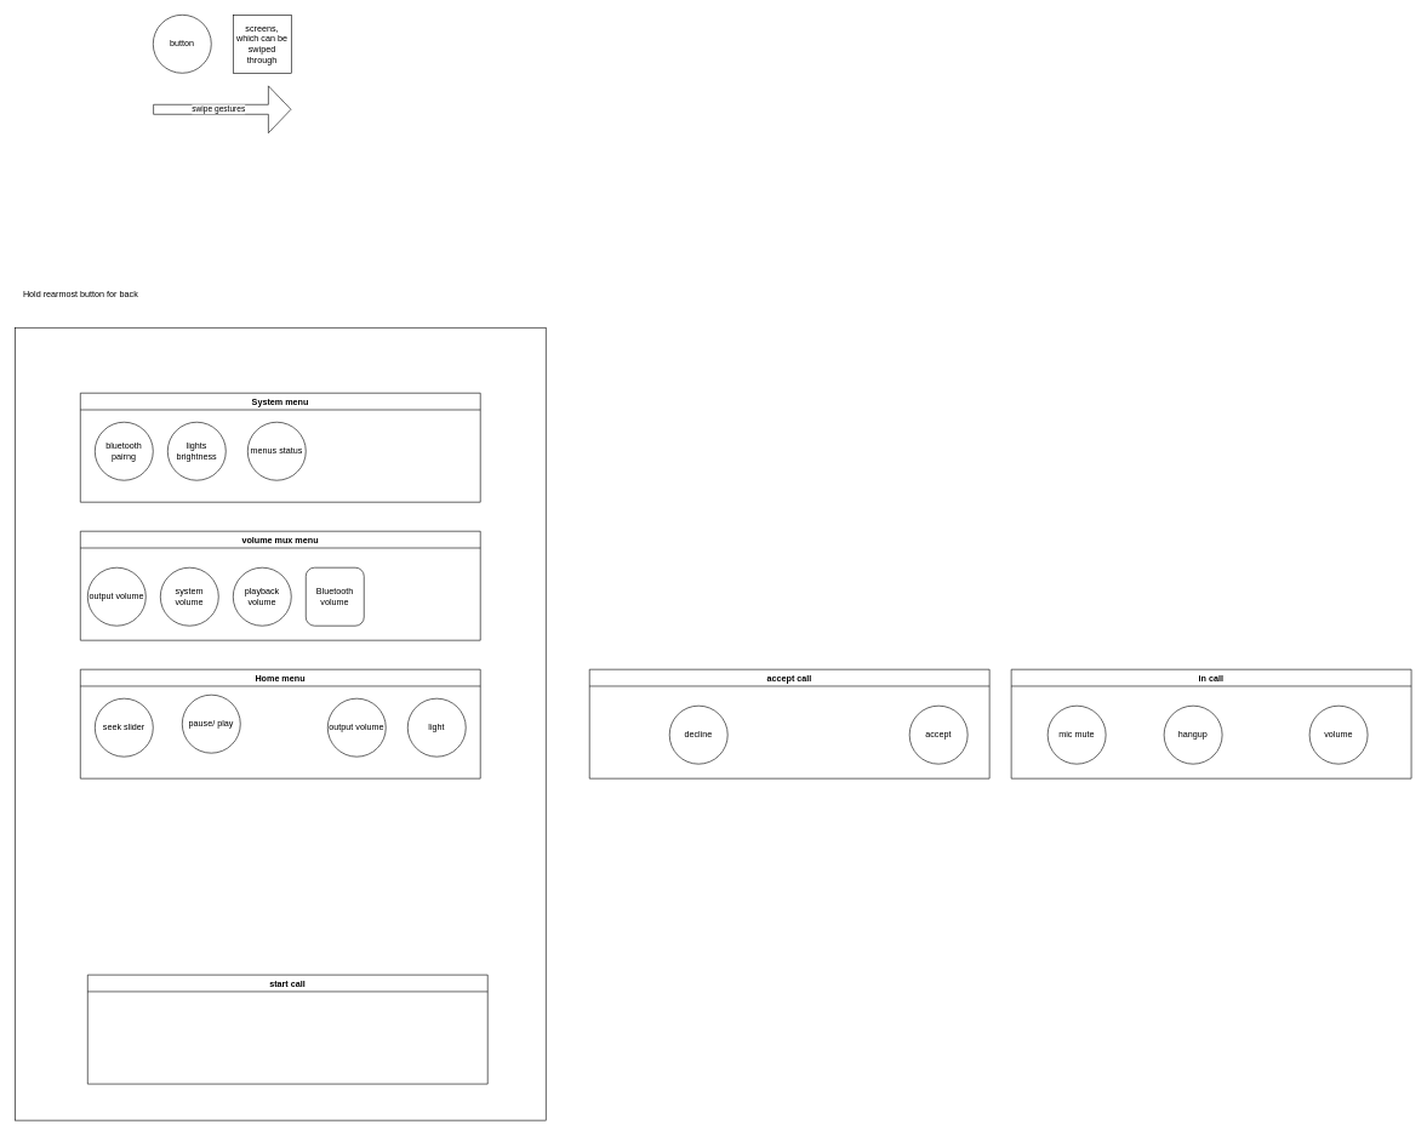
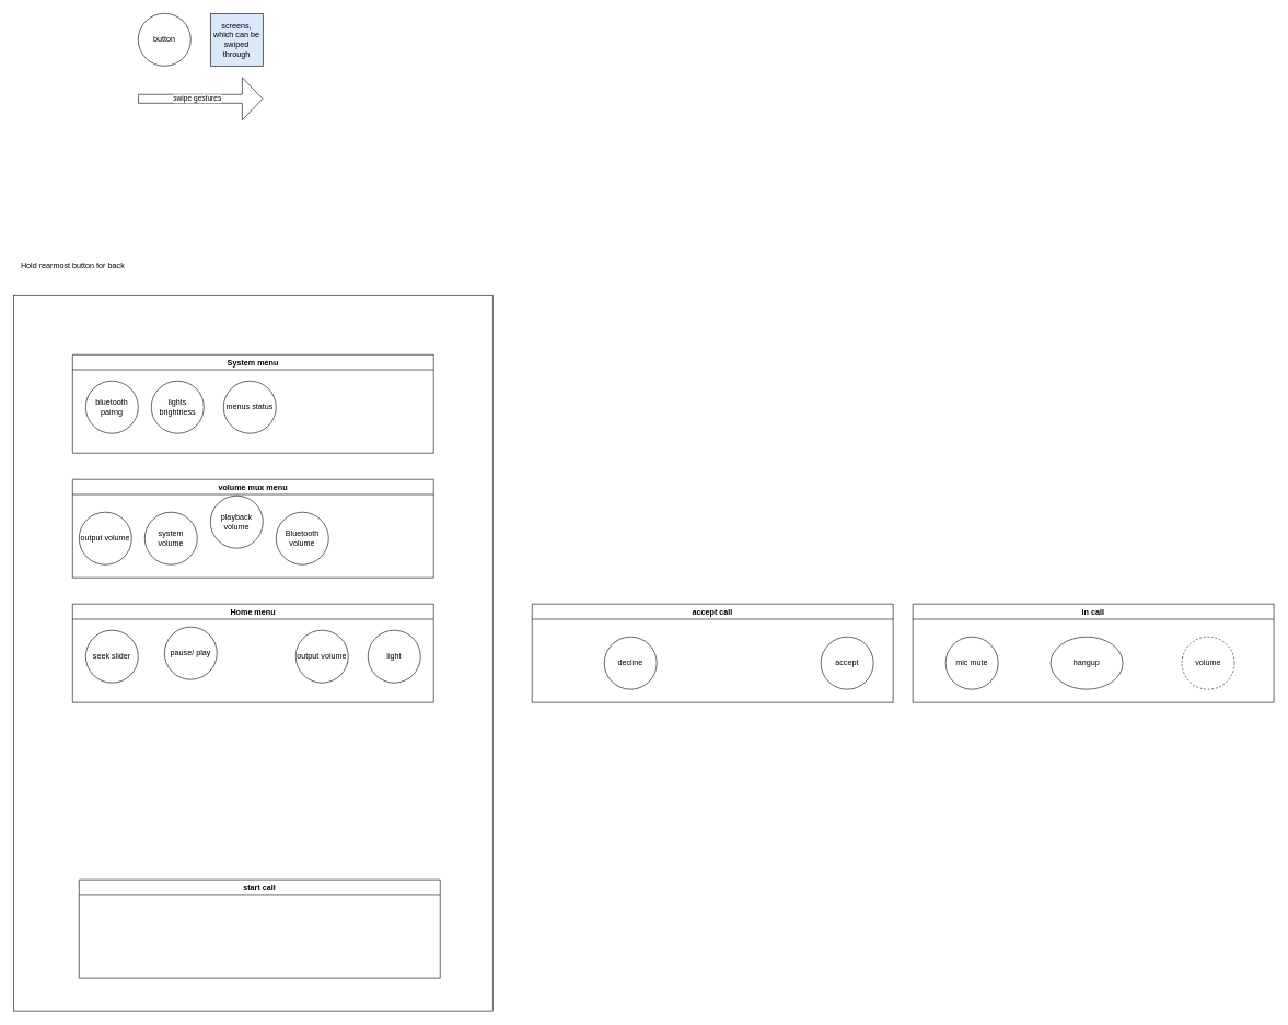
- <mxCell id="23" value="screens, which can be swiped through" style="whiteSpace=wrap;html=1;aspect=fixed;" parent="1" vertex="1"><mxGeometry x="320" y="20" width="80" height="80" as="geometry" /></mxCell>
+ <mxCell id="23" value="screens, which can be swiped through" style="whiteSpace=wrap;html=1;aspect=fixed;fillColor=#dae8fc;" parent="1" vertex="1"><mxGeometry x="320" y="20" width="80" height="80" as="geometry" /></mxCell>
- <mxCell id="6" value="playback volume" style="ellipse;whiteSpace=wrap;html=1;aspect=fixed;" parent="3" vertex="1"><mxGeometry x="210" y="50" width="80" height="80" as="geometry" /></mxCell>
+ <mxCell id="6" value="playback volume" style="ellipse;whiteSpace=wrap;html=1;aspect=fixed;" parent="3" vertex="1"><mxGeometry x="210" y="25" width="80" height="80" as="geometry" /></mxCell>
- <mxCell id="7" value="Bluetooth volume" style="whiteSpace=wrap;html=1;aspect=fixed;rounded=1;" parent="3" vertex="1"><mxGeometry x="310" y="50" width="80" height="80" as="geometry" /></mxCell>
+ <mxCell id="7" value="Bluetooth volume" style="ellipse;whiteSpace=wrap;html=1;aspect=fixed;" parent="3" vertex="1"><mxGeometry x="310" y="50" width="80" height="80" as="geometry" /></mxCell>
- <mxCell id="17" value="hangup" style="ellipse;whiteSpace=wrap;html=1;aspect=fixed;" parent="16" vertex="1"><mxGeometry x="210" y="50" width="80" height="80" as="geometry" /></mxCell>
+ <mxCell id="17" value="hangup" style="ellipse;whiteSpace=wrap;html=1;aspect=fixed;" parent="16" vertex="1"><mxGeometry x="210" y="50" width="110" height="80" as="geometry" /></mxCell>
- <mxCell id="18" value="volume" style="ellipse;whiteSpace=wrap;html=1;aspect=fixed;" parent="16" vertex="1"><mxGeometry x="410" y="50" width="80" height="80" as="geometry" /></mxCell>
+ <mxCell id="18" value="volume" style="ellipse;whiteSpace=wrap;html=1;aspect=fixed;dashed=1;" parent="16" vertex="1"><mxGeometry x="410" y="50" width="80" height="80" as="geometry" /></mxCell>
